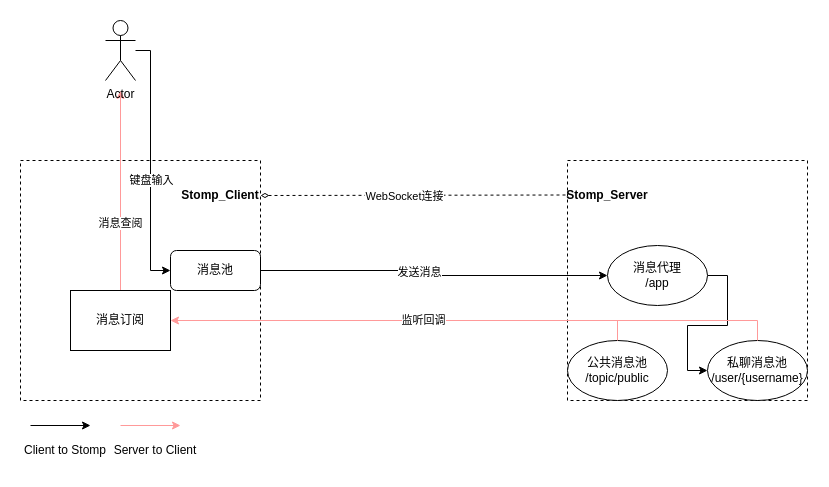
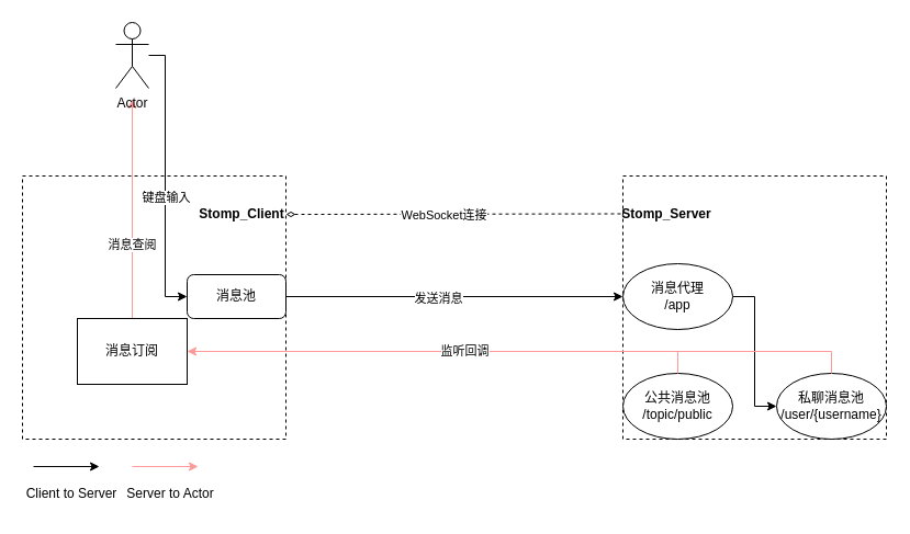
- <mxCell id="8" value="消息代理&lt;br&gt;/app" style="ellipse;whiteSpace=wrap;html=1;" vertex="1" parent="1"><mxGeometry x="607" y="245" width="100" height="60" as="geometry" /></mxCell>
+ <mxCell id="8" value="消息代理&lt;br&gt;/app" style="ellipse;whiteSpace=wrap;html=1;" vertex="1" parent="1"><mxGeometry x="567" y="240" width="100" height="60" as="geometry" /></mxCell>
- <mxCell id="25" value="Client to Stomp" style="text;html=1;strokeColor=none;fillColor=none;align=center;verticalAlign=middle;whiteSpace=wrap;rounded=0;" vertex="1" parent="1"><mxGeometry x="20" y="435" width="90" height="30" as="geometry" /></mxCell>
+ <mxCell id="25" value="Client to Server" style="text;html=1;strokeColor=none;fillColor=none;align=center;verticalAlign=middle;whiteSpace=wrap;rounded=0;" vertex="1" parent="1"><mxGeometry x="20" y="435" width="90" height="30" as="geometry" /></mxCell>
- <mxCell id="27" value="Server to Client" style="text;html=1;strokeColor=none;fillColor=none;align=center;verticalAlign=middle;whiteSpace=wrap;rounded=0;" vertex="1" parent="1"><mxGeometry x="110" y="435" width="90" height="30" as="geometry" /></mxCell>
+ <mxCell id="27" value="Server to Actor" style="text;html=1;strokeColor=none;fillColor=none;align=center;verticalAlign=middle;whiteSpace=wrap;rounded=0;" vertex="1" parent="1"><mxGeometry x="110" y="435" width="90" height="30" as="geometry" /></mxCell>
